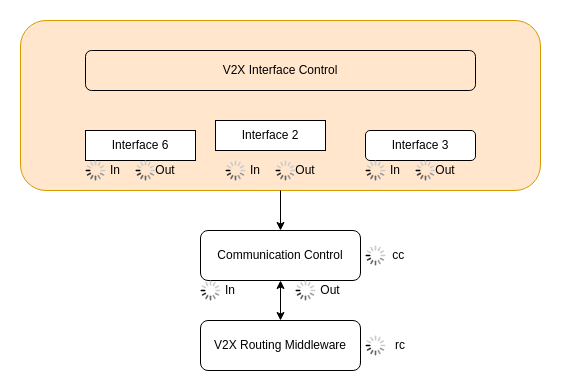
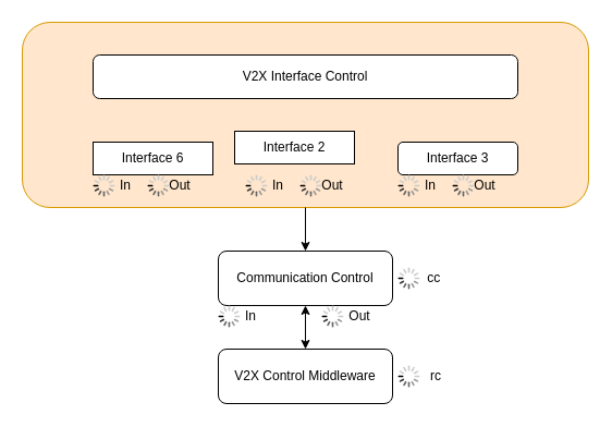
- <mxCell id="3" value="V2X Interface Control" style="rounded=1;whiteSpace=wrap;html=1;fontSize=12;glass=0;strokeWidth=1;shadow=0;fillColor=#ffe6cc;" parent="1" vertex="1"><mxGeometry x="85" y="50" width="390" height="40" as="geometry" /></mxCell>
+ <mxCell id="3" value="V2X Interface Control" style="rounded=1;whiteSpace=wrap;html=1;fontSize=12;glass=0;strokeWidth=1;shadow=0;" parent="1" vertex="1"><mxGeometry x="85" y="50" width="390" height="40" as="geometry" /></mxCell>
- <mxCell id="20" value="V2X Routing Middleware" style="rounded=1;whiteSpace=wrap;html=1;" parent="1" vertex="1"><mxGeometry x="200" y="320" width="160" height="50" as="geometry" /></mxCell>
+ <mxCell id="20" value="V2X Control Middleware" style="rounded=1;whiteSpace=wrap;html=1;" parent="1" vertex="1"><mxGeometry x="200" y="320" width="160" height="50" as="geometry" /></mxCell>
